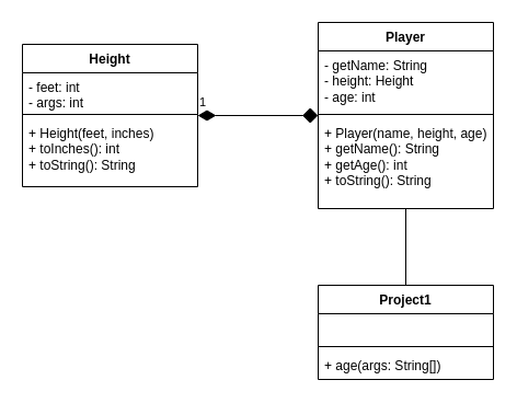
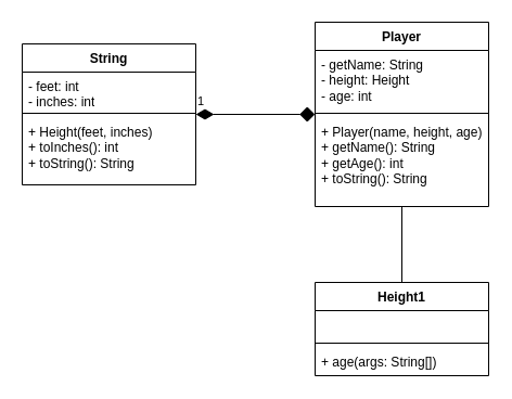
- <mxCell id="2" value="Height" style="swimlane;fontStyle=1;align=center;verticalAlign=top;childLayout=stackLayout;horizontal=1;startSize=26;horizontalStack=0;resizeParent=1;resizeParentMax=0;resizeLast=0;collapsible=1;marginBottom=0;whiteSpace=wrap;html=1;" vertex="1" parent="1"><mxGeometry x="20" y="40" width="160" height="130" as="geometry" /></mxCell>
+ <mxCell id="2" value="String" style="swimlane;fontStyle=1;align=center;verticalAlign=top;childLayout=stackLayout;horizontal=1;startSize=26;horizontalStack=0;resizeParent=1;resizeParentMax=0;resizeLast=0;collapsible=1;marginBottom=0;whiteSpace=wrap;html=1;" vertex="1" parent="1"><mxGeometry x="20" y="40" width="160" height="130" as="geometry" /></mxCell>
- <mxCell id="3" value="- feet: int&lt;div&gt;- args: int&lt;/div&gt;" style="text;strokeColor=none;fillColor=none;align=left;verticalAlign=top;spacingLeft=4;spacingRight=4;overflow=hidden;rotatable=0;points=[[0,0.5],[1,0.5]];portConstraint=eastwest;whiteSpace=wrap;html=1;" vertex="1" parent="2"><mxGeometry y="26" width="160" height="34" as="geometry" /></mxCell>
+ <mxCell id="3" value="- feet: int&lt;div&gt;- inches: int&lt;/div&gt;" style="text;strokeColor=none;fillColor=none;align=left;verticalAlign=top;spacingLeft=4;spacingRight=4;overflow=hidden;rotatable=0;points=[[0,0.5],[1,0.5]];portConstraint=eastwest;whiteSpace=wrap;html=1;" vertex="1" parent="2"><mxGeometry y="26" width="160" height="34" as="geometry" /></mxCell>
- <mxCell id="10" value="Project1" style="swimlane;fontStyle=1;align=center;verticalAlign=top;childLayout=stackLayout;horizontal=1;startSize=26;horizontalStack=0;resizeParent=1;resizeParentMax=0;resizeLast=0;collapsible=1;marginBottom=0;whiteSpace=wrap;html=1;" vertex="1" parent="1"><mxGeometry x="290" y="260" width="160" height="86" as="geometry" /></mxCell>
+ <mxCell id="10" value="Height1" style="swimlane;fontStyle=1;align=center;verticalAlign=top;childLayout=stackLayout;horizontal=1;startSize=26;horizontalStack=0;resizeParent=1;resizeParentMax=0;resizeLast=0;collapsible=1;marginBottom=0;whiteSpace=wrap;html=1;" vertex="1" parent="1"><mxGeometry x="290" y="260" width="160" height="86" as="geometry" /></mxCell>
